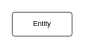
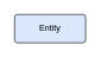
- <mxCell id="2" value="Entity" style="rounded=1;arcSize=10;whiteSpace=wrap;html=1;align=center;" vertex="1" parent="1"><mxGeometry x="20" y="20" width="100" height="40" as="geometry" /></mxCell>
+ <mxCell id="2" value="Entity" style="rounded=1;arcSize=10;whiteSpace=wrap;html=1;align=center;fillColor=#dae8fc;" vertex="1" parent="1"><mxGeometry x="20" y="20" width="100" height="40" as="geometry" /></mxCell>
